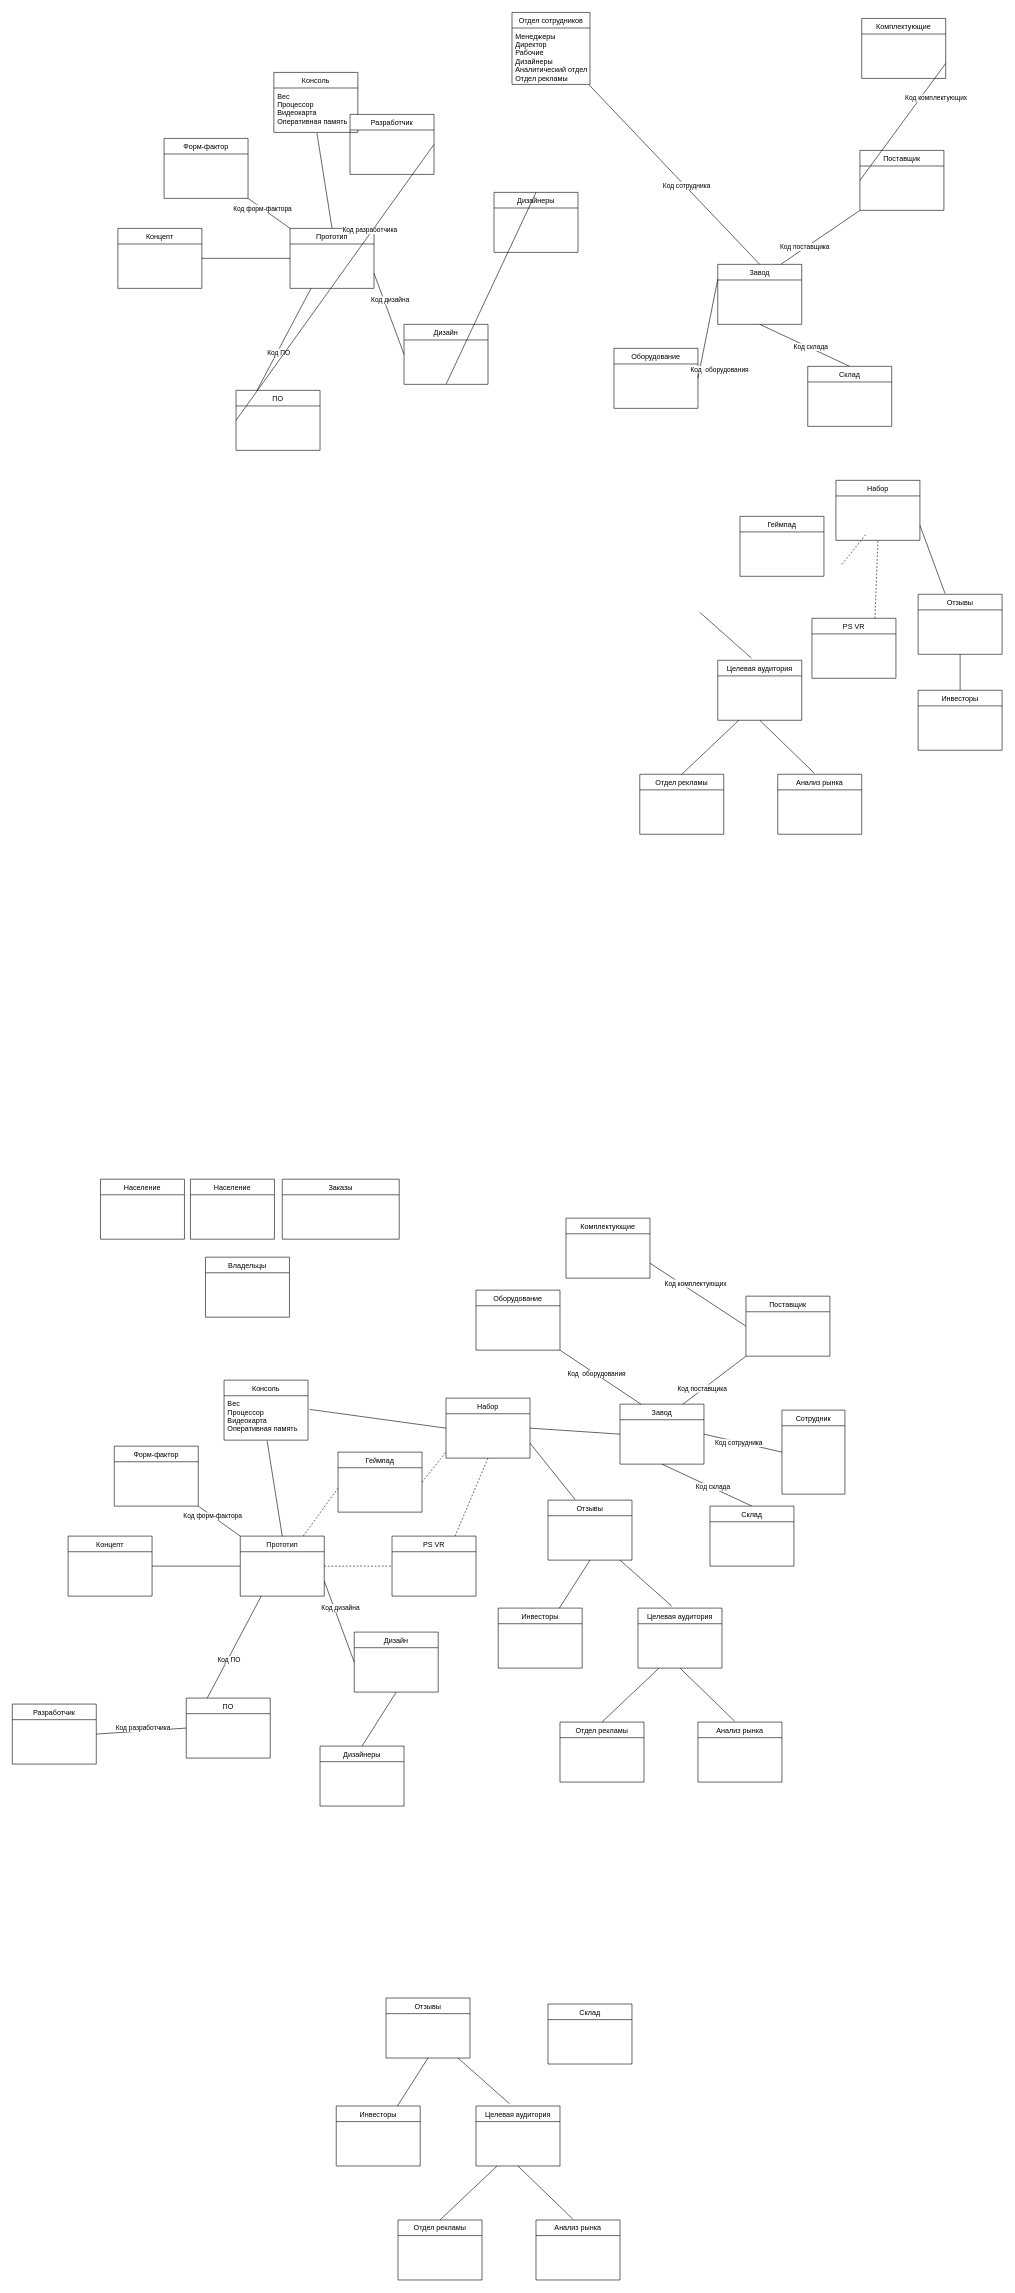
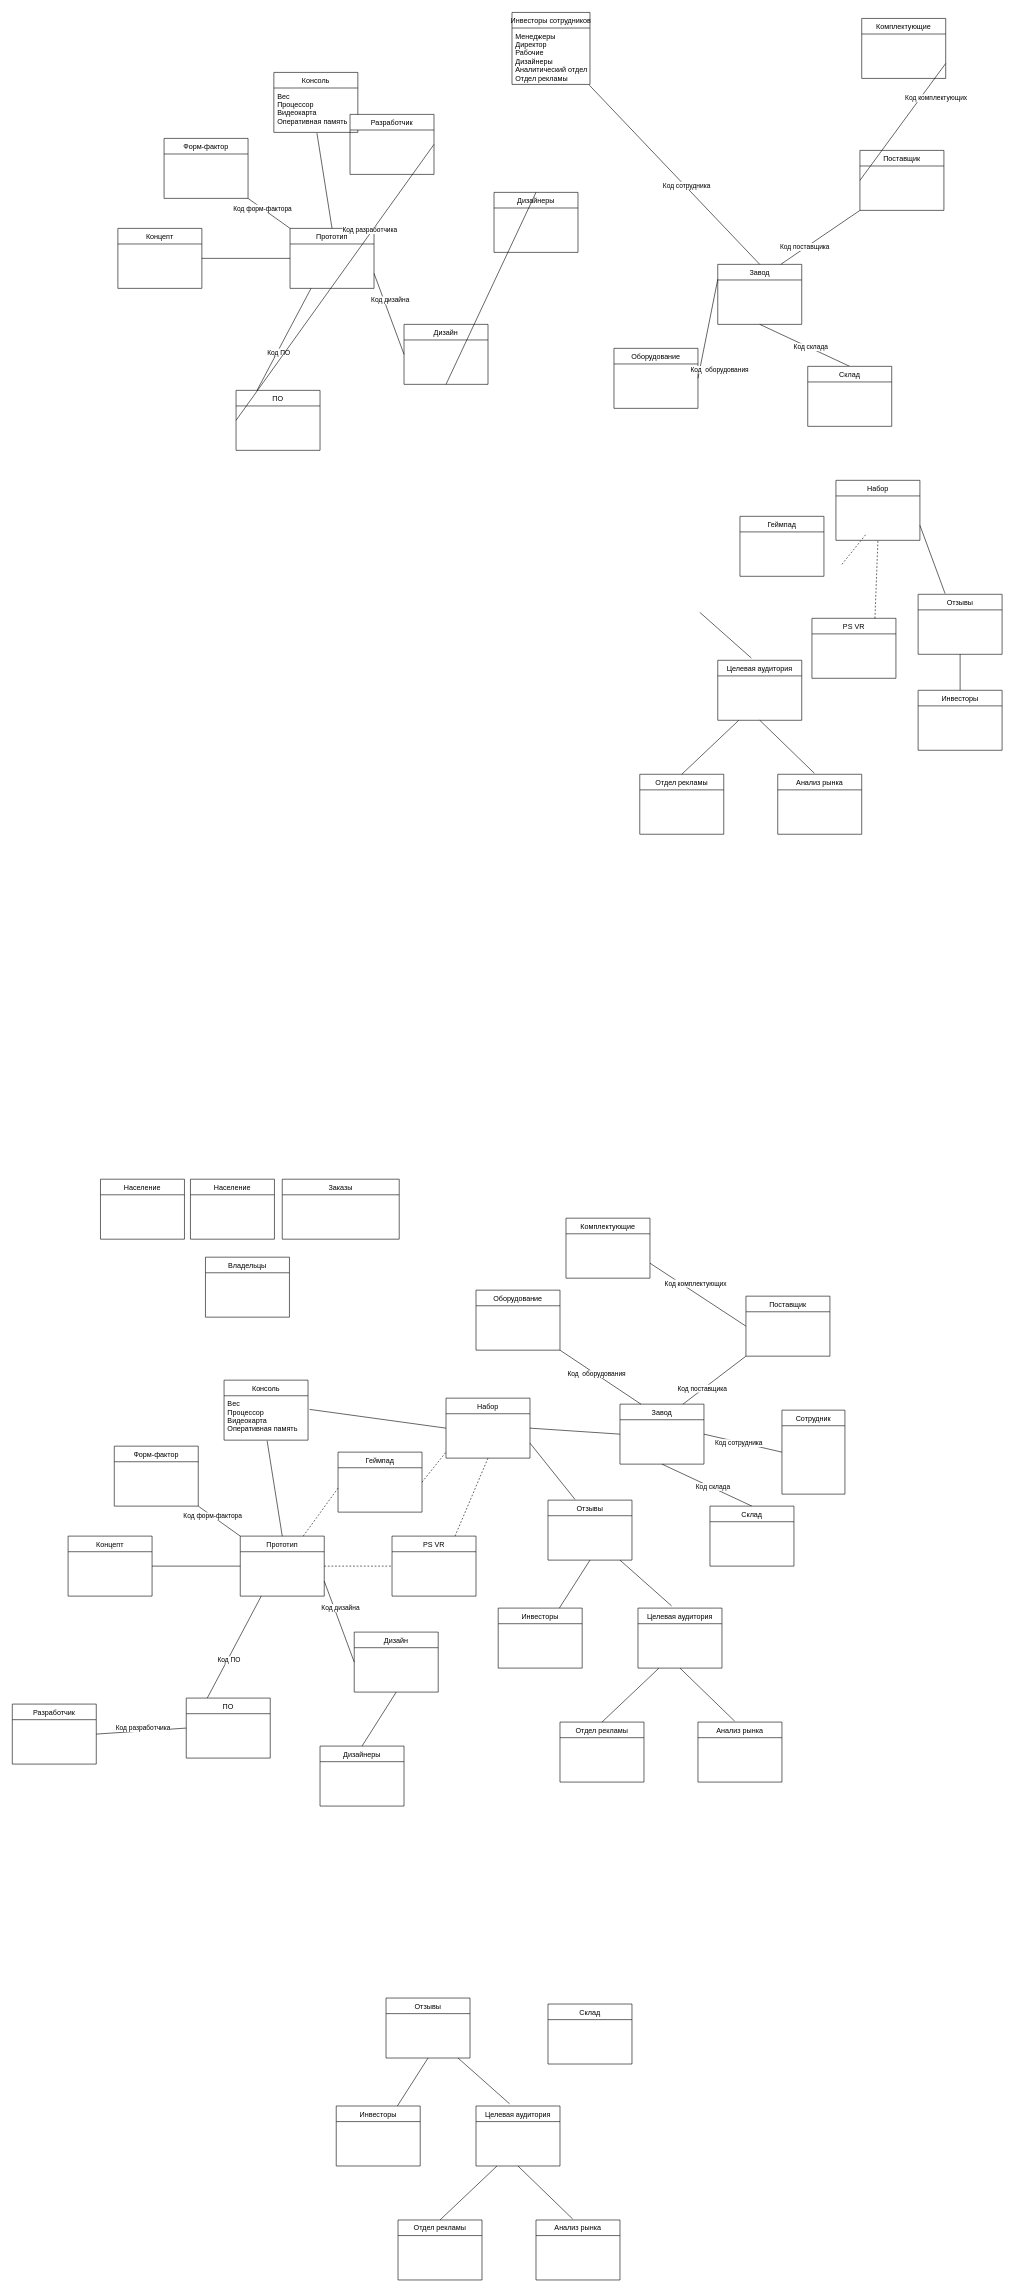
- <mxCell id="3" value="Отдел сотрудников" style="swimlane;fontStyle=0;childLayout=stackLayout;horizontal=1;startSize=26;horizontalStack=0;resizeParent=1;resizeParentMax=0;resizeLast=0;collapsible=1;marginBottom=0;" parent="1" vertex="1"><mxGeometry x="853" y="20" width="130" height="120" as="geometry" /></mxCell>
+ <mxCell id="3" value="Инвесторы сотрудников" style="swimlane;fontStyle=0;childLayout=stackLayout;horizontal=1;startSize=26;horizontalStack=0;resizeParent=1;resizeParentMax=0;resizeLast=0;collapsible=1;marginBottom=0;" parent="1" vertex="1"><mxGeometry x="853" y="20" width="130" height="120" as="geometry" /></mxCell>
